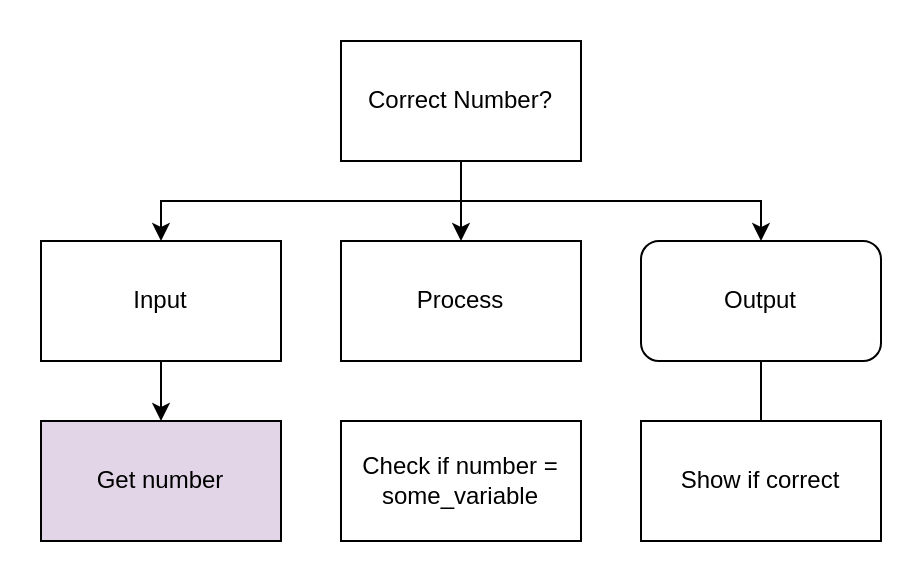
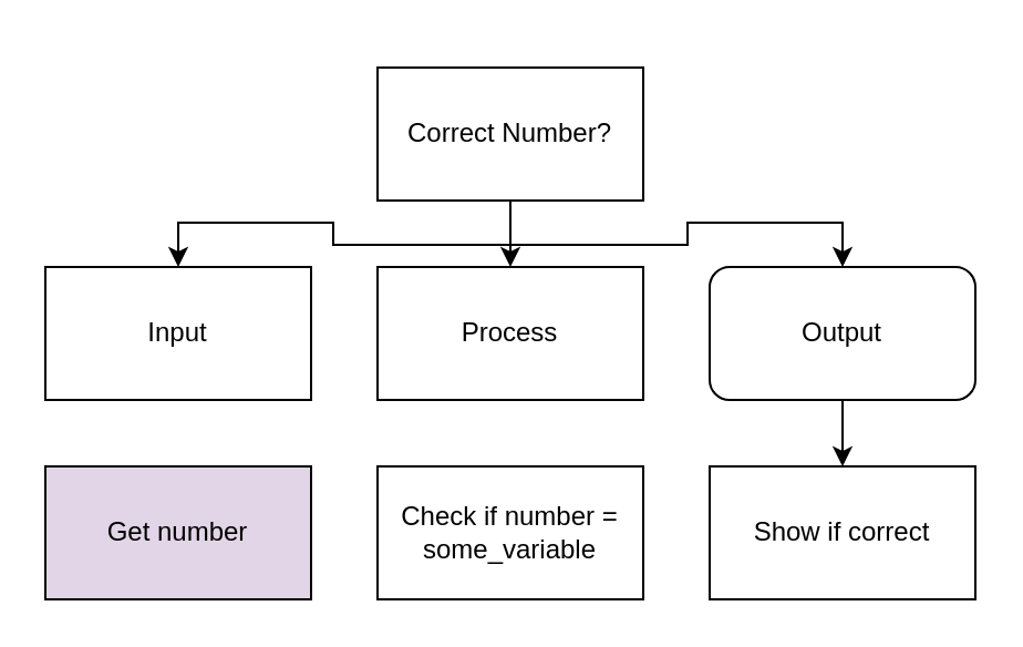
- <mxCell id="5" value="Correct Number?" style="rounded=0;whiteSpace=wrap;html=1;" vertex="1" parent="1"><mxGeometry x="170" y="20" width="120" height="60" as="geometry" /></mxCell>
+ <mxCell id="5" value="Correct Number?" style="rounded=0;whiteSpace=wrap;html=1;" vertex="1" parent="1"><mxGeometry x="170" y="30" width="120" height="60" as="geometry" /></mxCell>
- <mxCell id="6" style="edgeStyle=orthogonalEdgeStyle;rounded=0;orthogonalLoop=1;jettySize=auto;html=1;exitX=0.5;exitY=1;exitDx=0;exitDy=0;entryX=0.5;entryY=0;entryDx=0;entryDy=0;" edge="1" parent="1" source="7" target="12"><mxGeometry relative="1" as="geometry" /></mxCell>
- <mxCell id="9" style="edgeStyle=orthogonalEdgeStyle;rounded=0;orthogonalLoop=1;jettySize=auto;html=1;exitX=0.5;exitY=1;exitDx=0;exitDy=0;entryX=0.5;entryY=0;entryDx=0;entryDy=0;endArrow=none;" edge="1" parent="1" source="10" target="13"><mxGeometry relative="1" as="geometry" /></mxCell>
+ <mxCell id="9" style="edgeStyle=orthogonalEdgeStyle;rounded=0;orthogonalLoop=1;jettySize=auto;html=1;exitX=0.5;exitY=1;exitDx=0;exitDy=0;entryX=0.5;entryY=0;entryDx=0;entryDy=0;" edge="1" parent="1" source="10" target="13"><mxGeometry relative="1" as="geometry" /></mxCell>
